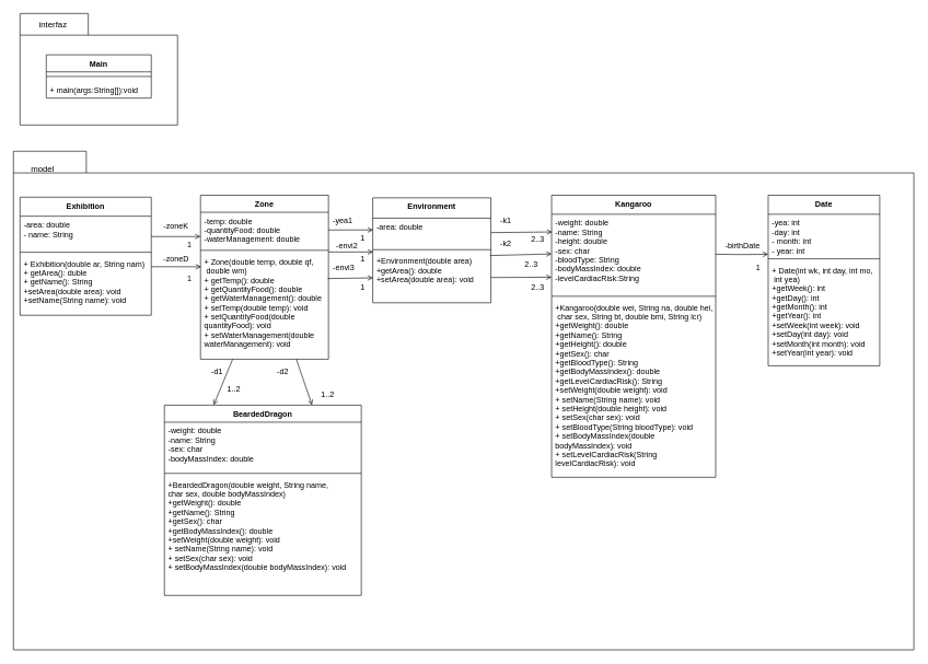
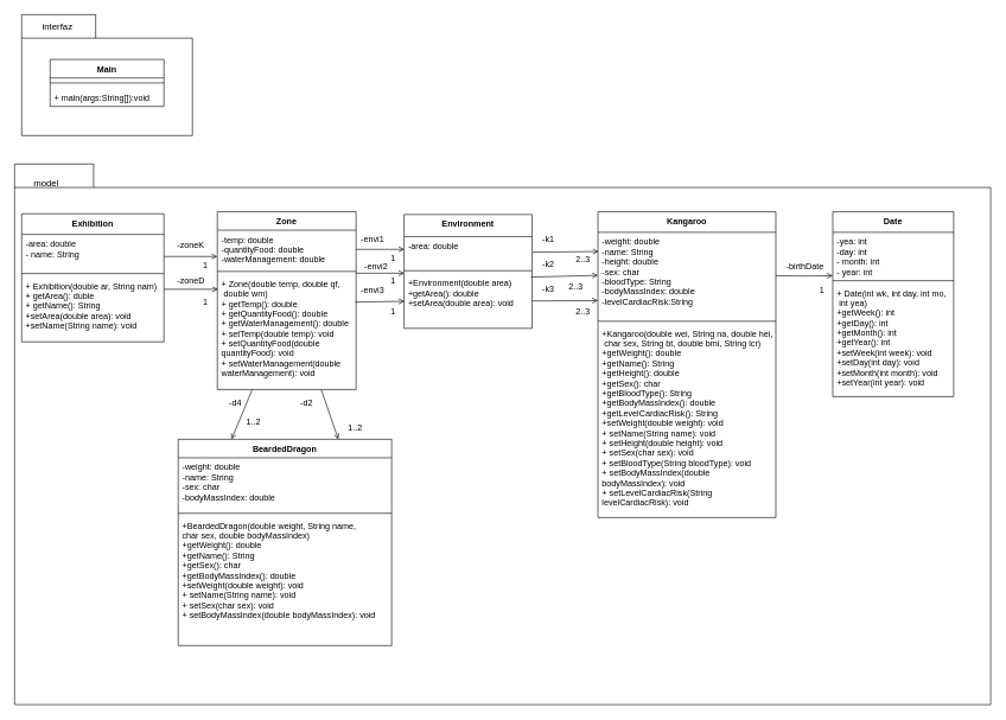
- <mxCell id="36" value="-yea1&lt;br&gt;&lt;br&gt;" style="text;html=1;resizable=0;points=[];autosize=1;align=left;verticalAlign=top;spacingTop=-4;" parent="1" vertex="1"><mxGeometry x="505" y="326" width="48" height="21" as="geometry" /></mxCell>
+ <mxCell id="36" value="-envi1&lt;br&gt;&lt;br&gt;" style="text;html=1;resizable=0;points=[];autosize=1;align=left;verticalAlign=top;spacingTop=-4;" parent="1" vertex="1"><mxGeometry x="505" y="326" width="48" height="21" as="geometry" /></mxCell>
+ <mxCell id="40" value="-k3" style="text;html=1;resizable=0;points=[];autosize=1;align=left;verticalAlign=top;spacingTop=-4;" parent="1" vertex="1"><mxGeometry x="760" y="396" width="30" height="20" as="geometry" /></mxCell>
- <mxCell id="49" value="-d1" style="text;html=1;resizable=0;points=[];autosize=1;align=left;verticalAlign=top;spacingTop=-4;" parent="1" vertex="1"><mxGeometry x="320" y="557" width="30" height="20" as="geometry" /></mxCell>
+ <mxCell id="49" value="-d4" style="text;html=1;resizable=0;points=[];autosize=1;align=left;verticalAlign=top;spacingTop=-4;" parent="1" vertex="1"><mxGeometry x="320" y="557" width="30" height="20" as="geometry" /></mxCell>
